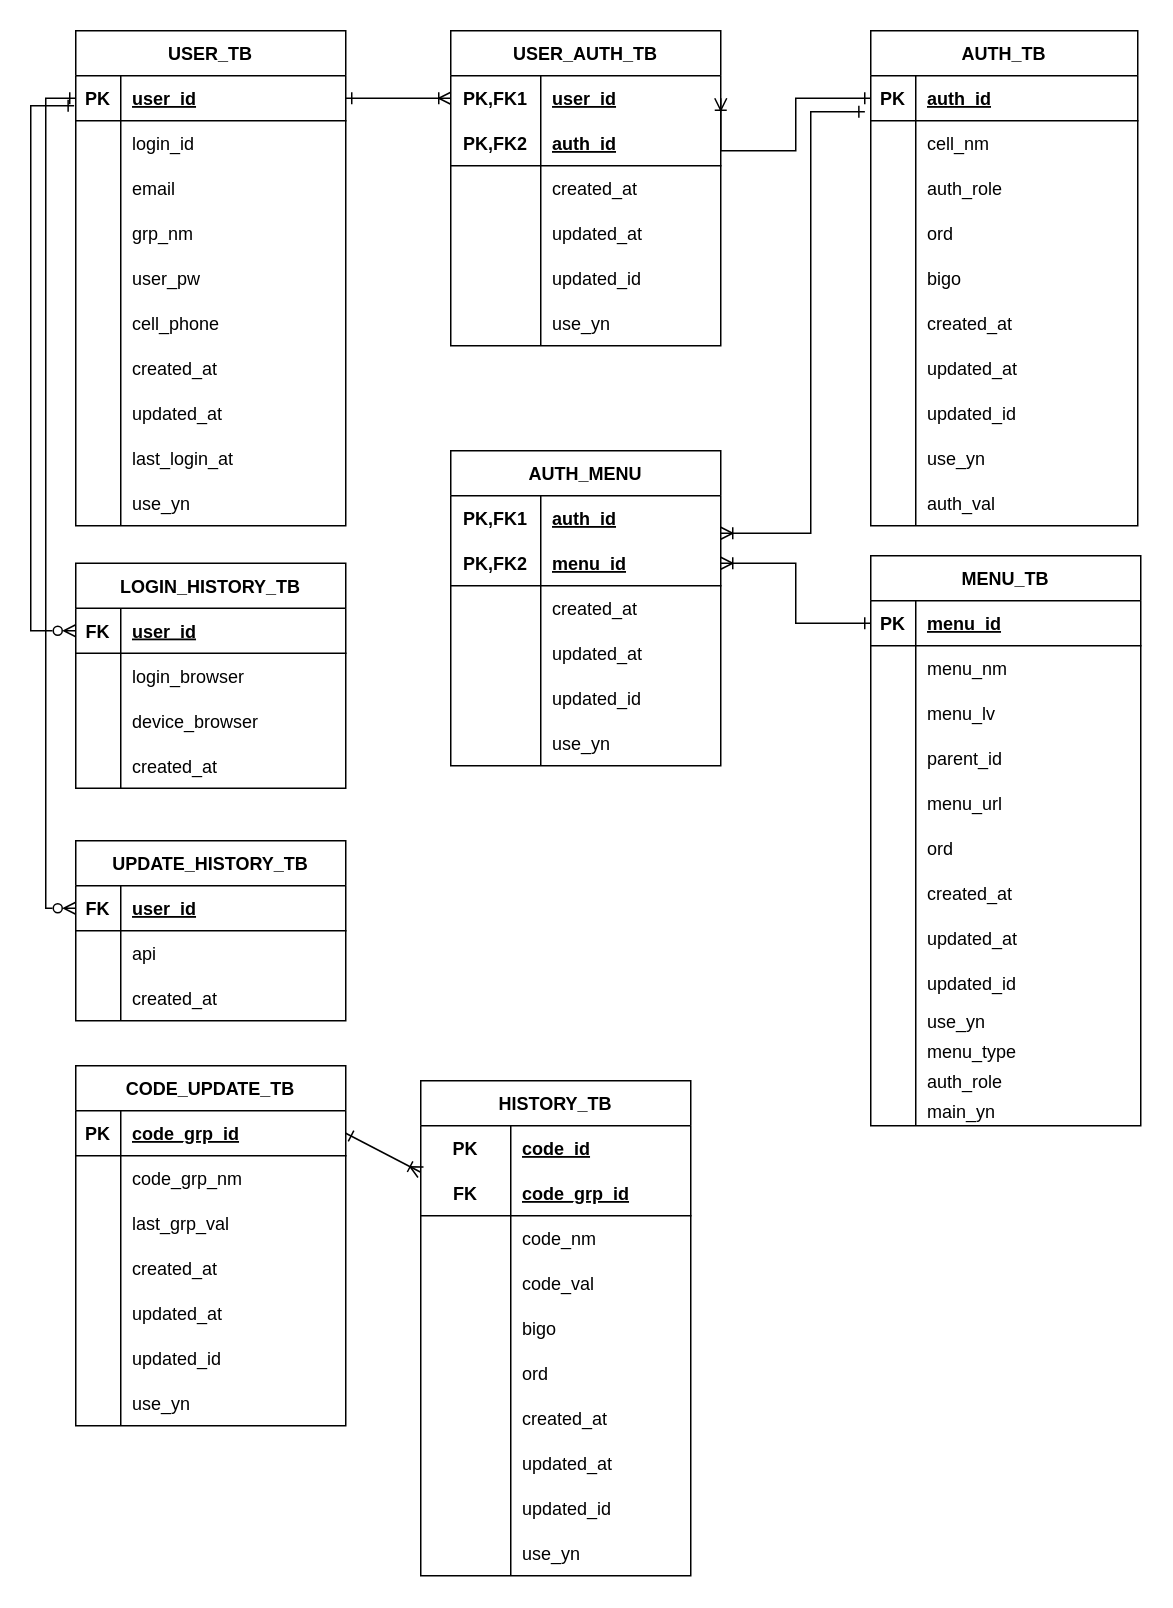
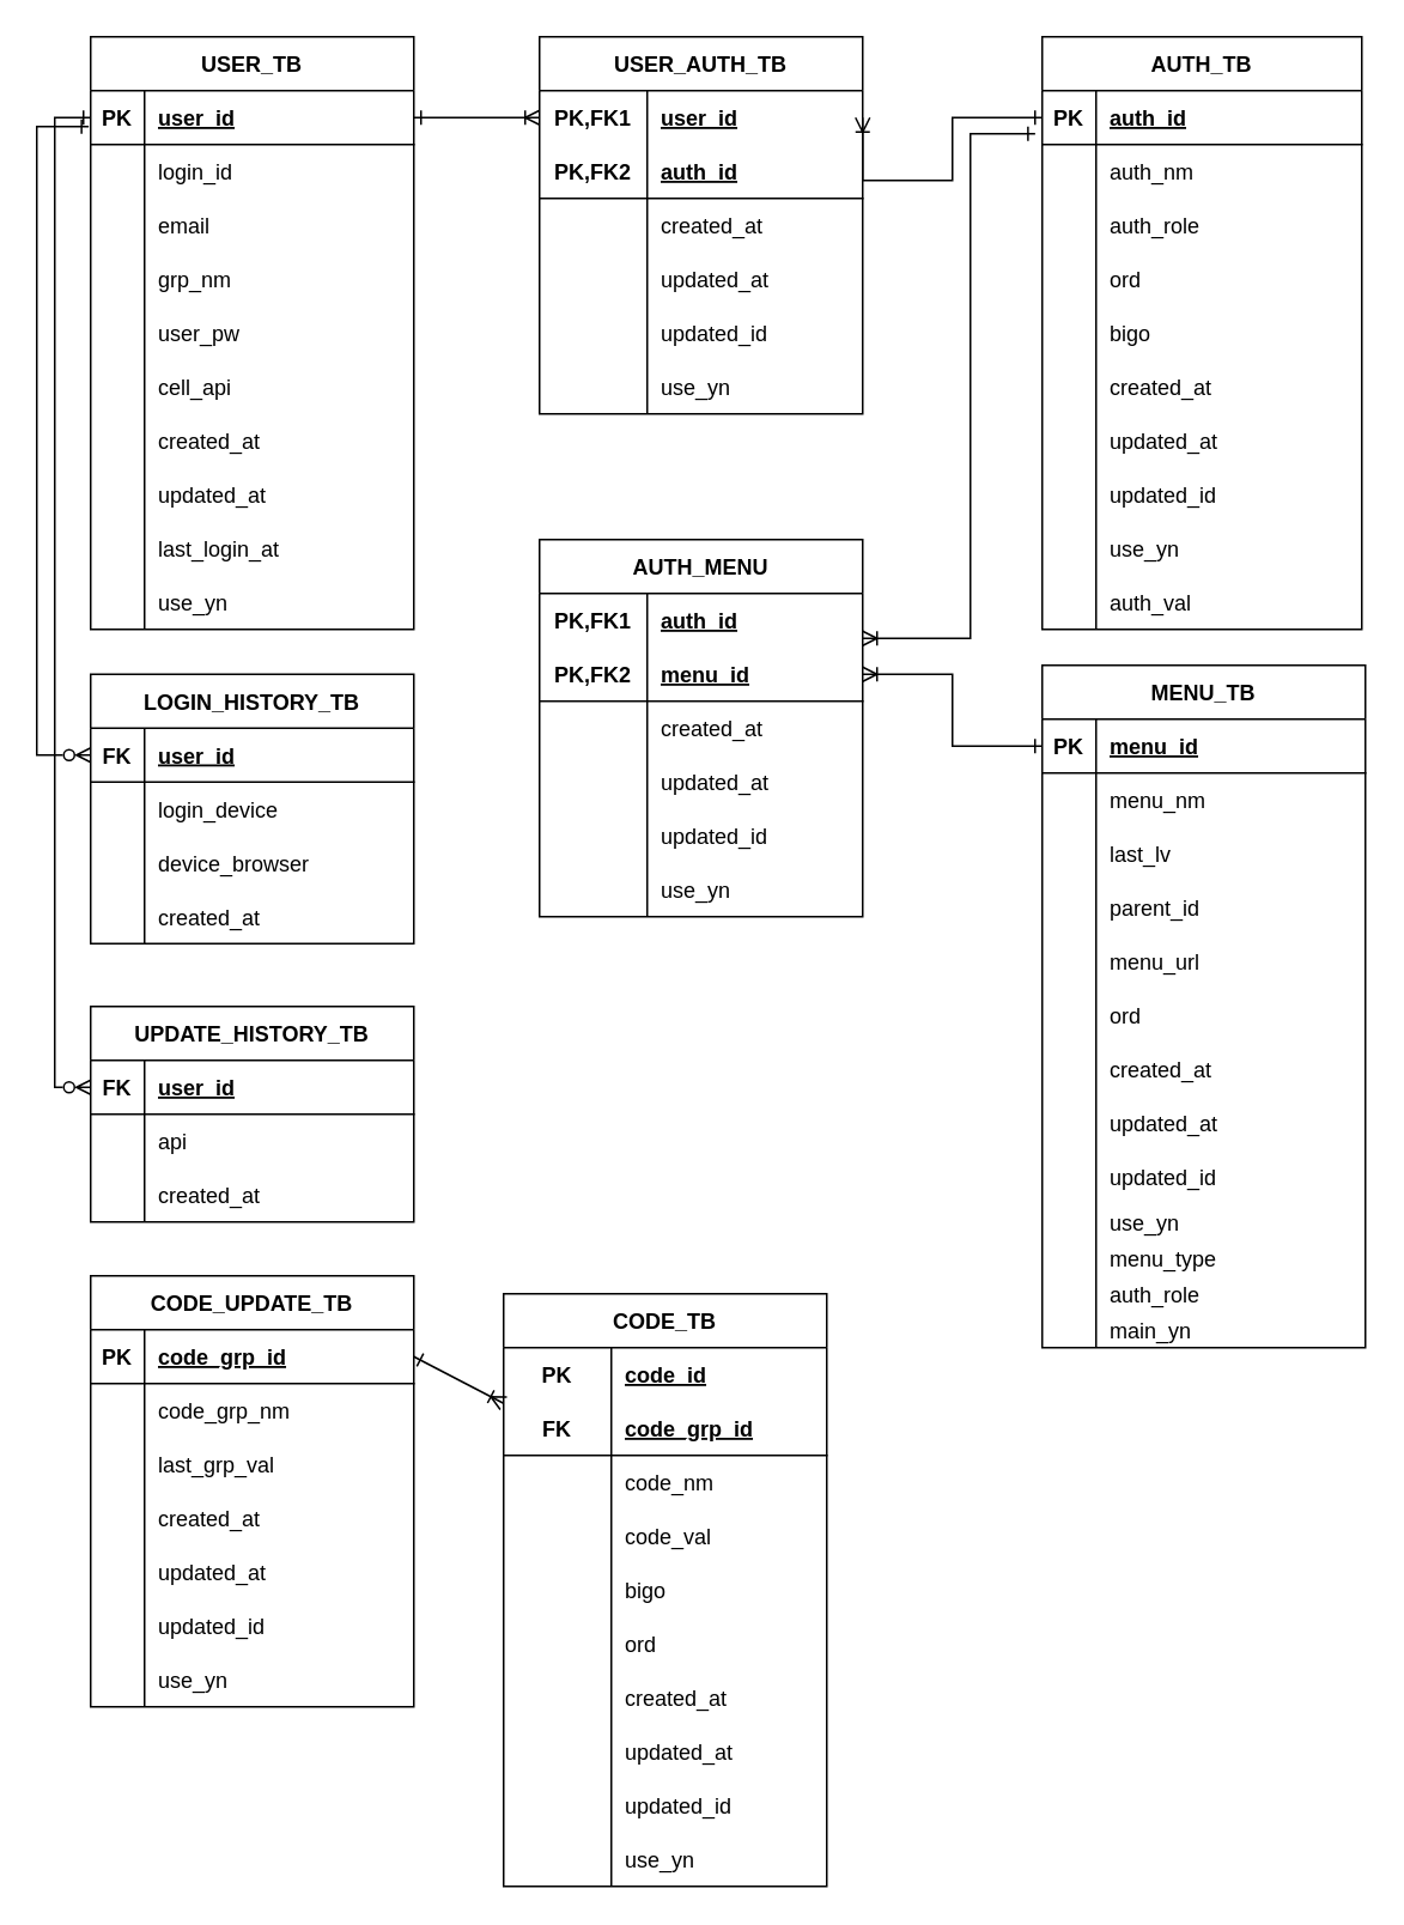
- <mxCell id="60" value="cell_nm" style="shape=partialRectangle;connectable=0;fillColor=none;top=0;left=0;bottom=0;right=0;align=left;spacingLeft=6;overflow=hidden;" parent="58" vertex="1"><mxGeometry x="30" width="148" height="30" as="geometry"><mxRectangle width="148" height="30" as="alternateBounds" /></mxGeometry></mxCell>
+ <mxCell id="60" value="auth_nm" style="shape=partialRectangle;connectable=0;fillColor=none;top=0;left=0;bottom=0;right=0;align=left;spacingLeft=6;overflow=hidden;" parent="58" vertex="1"><mxGeometry x="30" width="148" height="30" as="geometry"><mxRectangle width="148" height="30" as="alternateBounds" /></mxGeometry></mxCell>
- <mxCell id="20" value="cell_phone" style="shape=partialRectangle;connectable=0;fillColor=none;top=0;left=0;bottom=0;right=0;align=left;spacingLeft=6;overflow=hidden;" parent="18" vertex="1"><mxGeometry x="30" width="150" height="30" as="geometry"><mxRectangle width="150" height="30" as="alternateBounds" /></mxGeometry></mxCell>
+ <mxCell id="20" value="cell_api" style="shape=partialRectangle;connectable=0;fillColor=none;top=0;left=0;bottom=0;right=0;align=left;spacingLeft=6;overflow=hidden;" parent="18" vertex="1"><mxGeometry x="30" width="150" height="30" as="geometry"><mxRectangle width="150" height="30" as="alternateBounds" /></mxGeometry></mxCell>
- <mxCell id="153" value="login_browser" style="shape=partialRectangle;connectable=0;fillColor=none;top=0;left=0;bottom=0;right=0;align=left;spacingLeft=6;overflow=hidden;" parent="151" vertex="1"><mxGeometry x="30" width="150" height="30" as="geometry"><mxRectangle width="150" height="30" as="alternateBounds" /></mxGeometry></mxCell>
+ <mxCell id="153" value="login_device" style="shape=partialRectangle;connectable=0;fillColor=none;top=0;left=0;bottom=0;right=0;align=left;spacingLeft=6;overflow=hidden;" parent="151" vertex="1"><mxGeometry x="30" width="150" height="30" as="geometry"><mxRectangle width="150" height="30" as="alternateBounds" /></mxGeometry></mxCell>
- <mxCell id="115" value="menu_lv" style="shape=partialRectangle;connectable=0;fillColor=none;top=0;left=0;bottom=0;right=0;align=left;spacingLeft=6;overflow=hidden;" parent="113" vertex="1"><mxGeometry x="30" width="150" height="30" as="geometry"><mxRectangle width="150" height="30" as="alternateBounds" /></mxGeometry></mxCell>
+ <mxCell id="115" value="last_lv" style="shape=partialRectangle;connectable=0;fillColor=none;top=0;left=0;bottom=0;right=0;align=left;spacingLeft=6;overflow=hidden;" parent="113" vertex="1"><mxGeometry x="30" width="150" height="30" as="geometry"><mxRectangle width="150" height="30" as="alternateBounds" /></mxGeometry></mxCell>
- <mxCell id="194" value="HISTORY_TB" style="shape=table;startSize=30;container=1;collapsible=1;childLayout=tableLayout;fixedRows=1;rowLines=0;fontStyle=1;align=center;resizeLast=1;" parent="1" vertex="1"><mxGeometry x="280" y="720" width="180" height="330" as="geometry" /></mxCell>
+ <mxCell id="194" value="CODE_TB" style="shape=table;startSize=30;container=1;collapsible=1;childLayout=tableLayout;fixedRows=1;rowLines=0;fontStyle=1;align=center;resizeLast=1;" parent="1" vertex="1"><mxGeometry x="280" y="720" width="180" height="330" as="geometry" /></mxCell>
